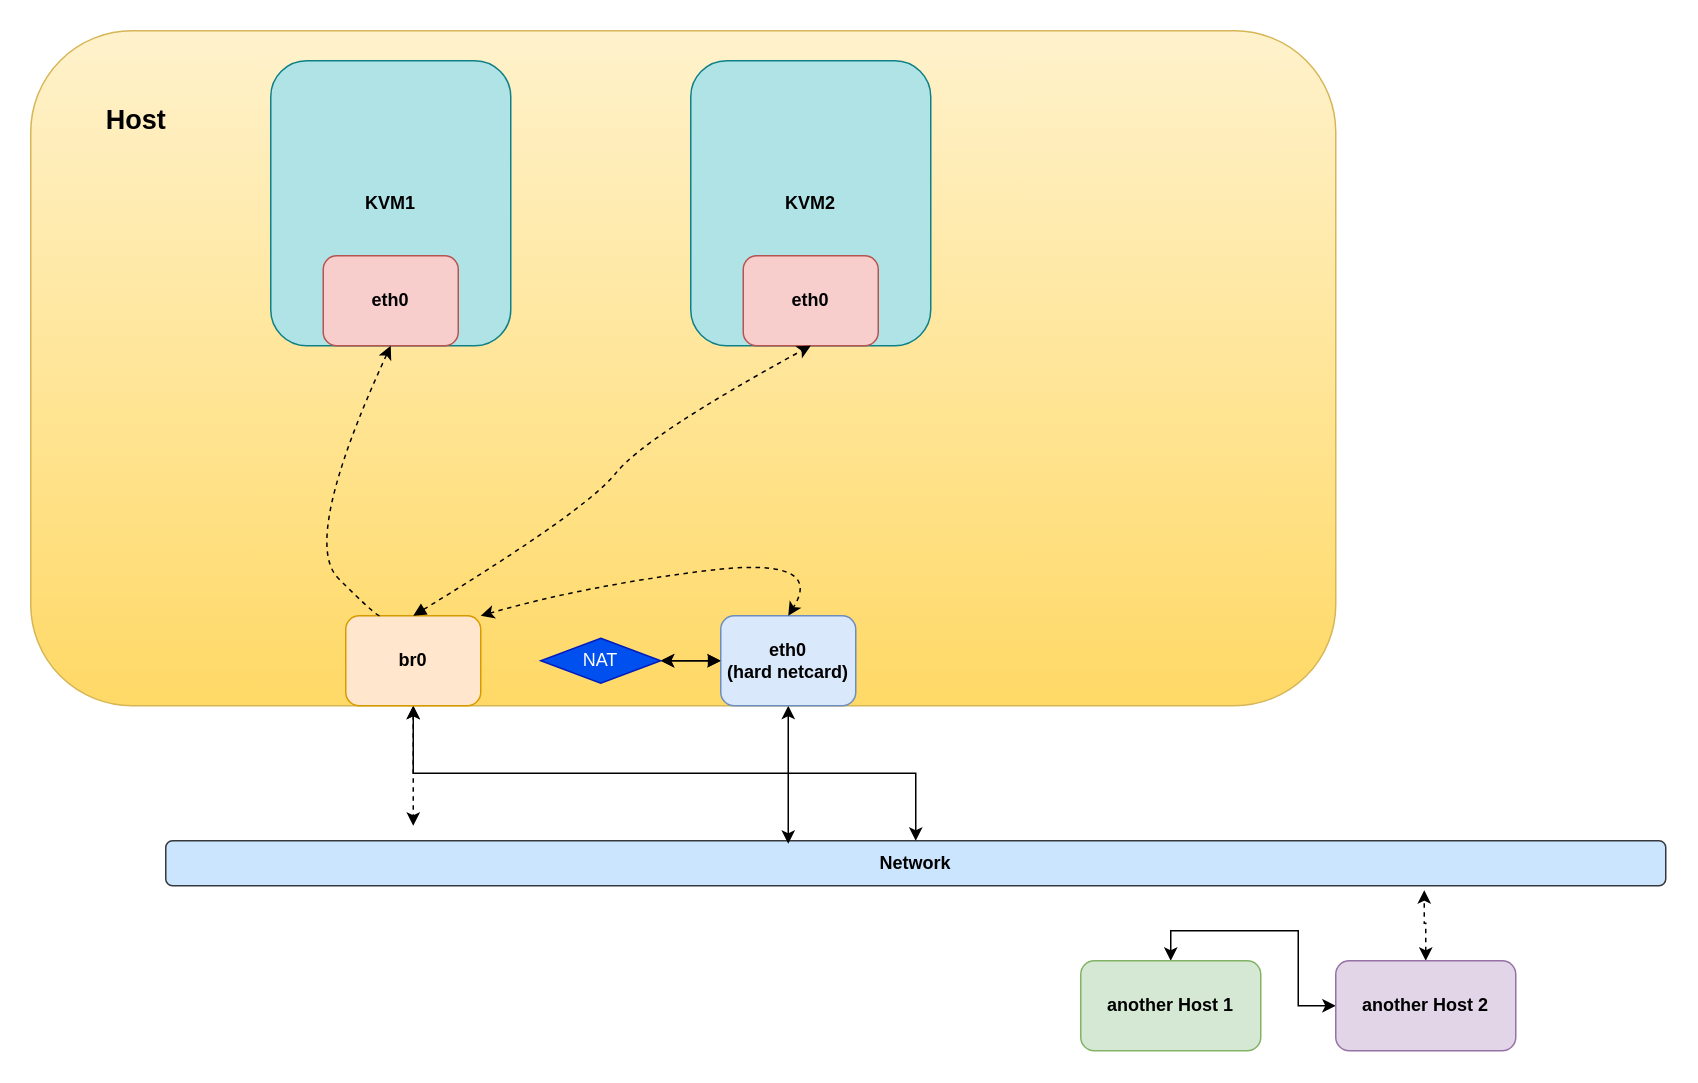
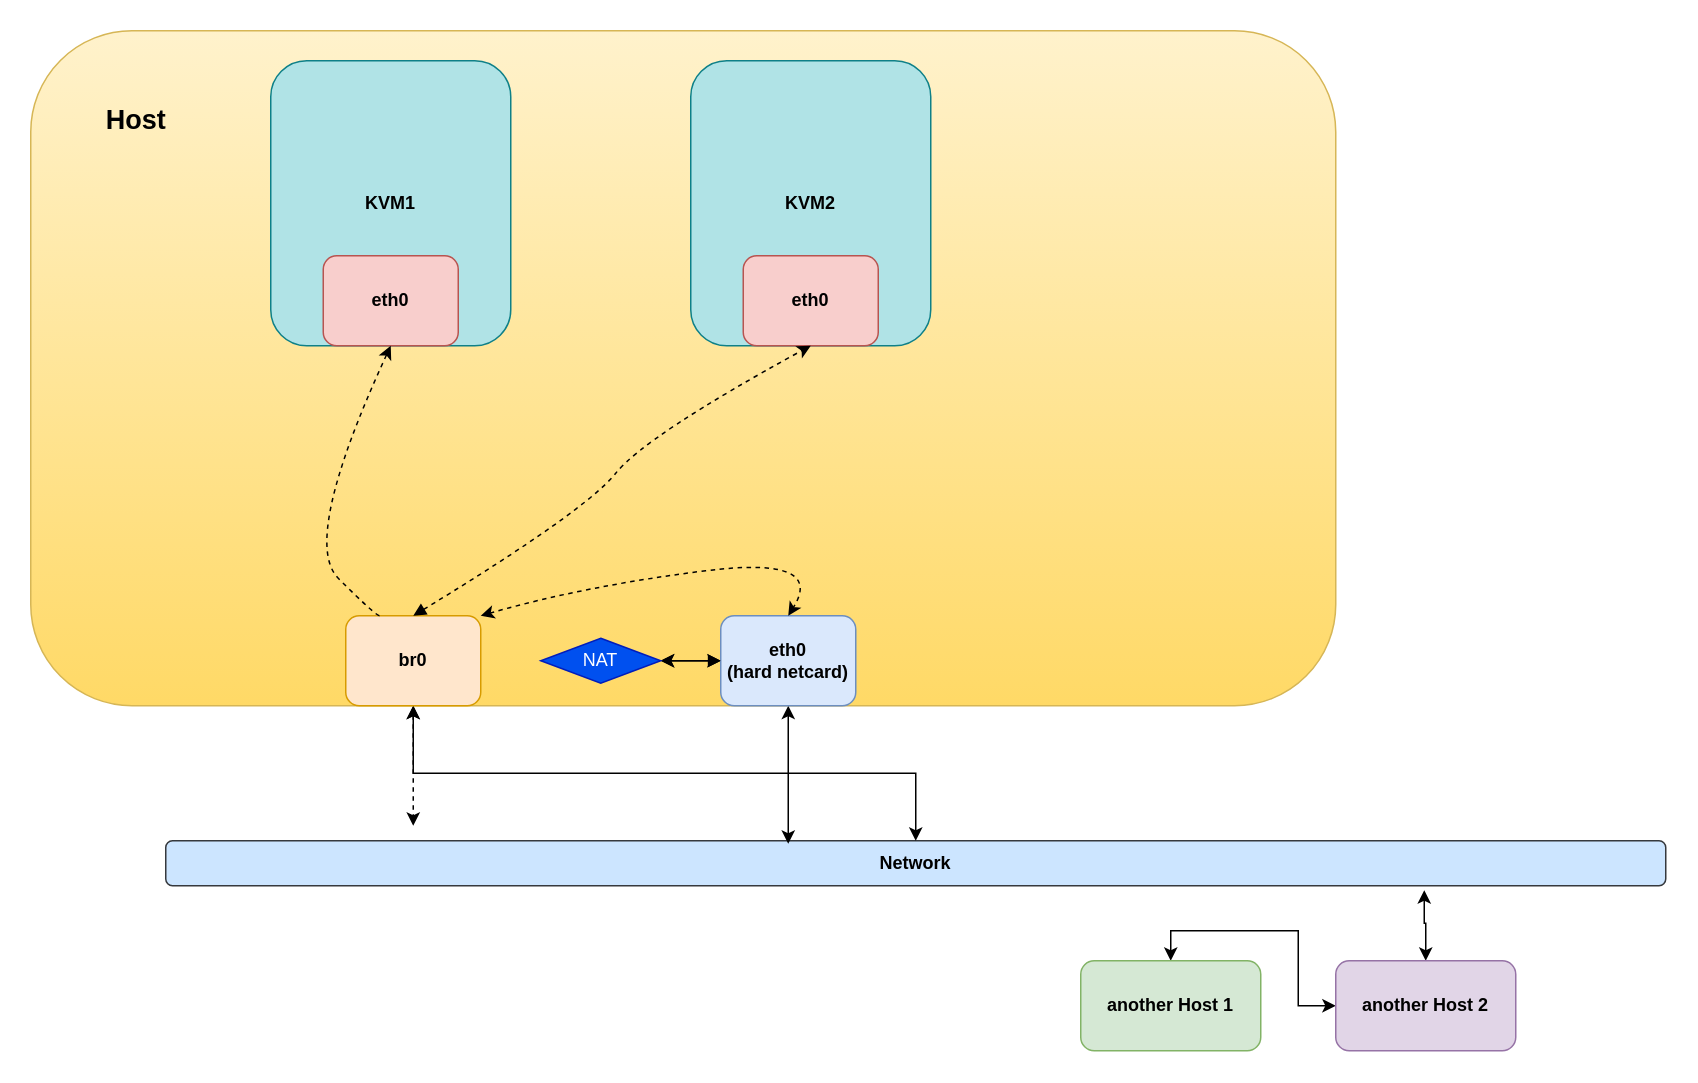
- <mxCell id="7" style="edgeStyle=orthogonalEdgeStyle;rounded=0;orthogonalLoop=1;jettySize=auto;html=1;exitX=0.5;exitY=0;exitDx=0;exitDy=0;entryX=0.839;entryY=1.1;entryDx=0;entryDy=0;entryPerimeter=0;startArrow=classic;startFill=1;endArrow=classic;endFill=1;dashed=1;" edge="1" parent="1" source="8" target="4"><mxGeometry relative="1" as="geometry" /></mxCell>
+ <mxCell id="7" style="edgeStyle=orthogonalEdgeStyle;rounded=0;orthogonalLoop=1;jettySize=auto;html=1;exitX=0.5;exitY=0;exitDx=0;exitDy=0;entryX=0.839;entryY=1.1;entryDx=0;entryDy=0;entryPerimeter=0;startArrow=classic;startFill=1;endArrow=classic;endFill=1;" edge="1" parent="1" source="8" target="4"><mxGeometry relative="1" as="geometry" /></mxCell>
